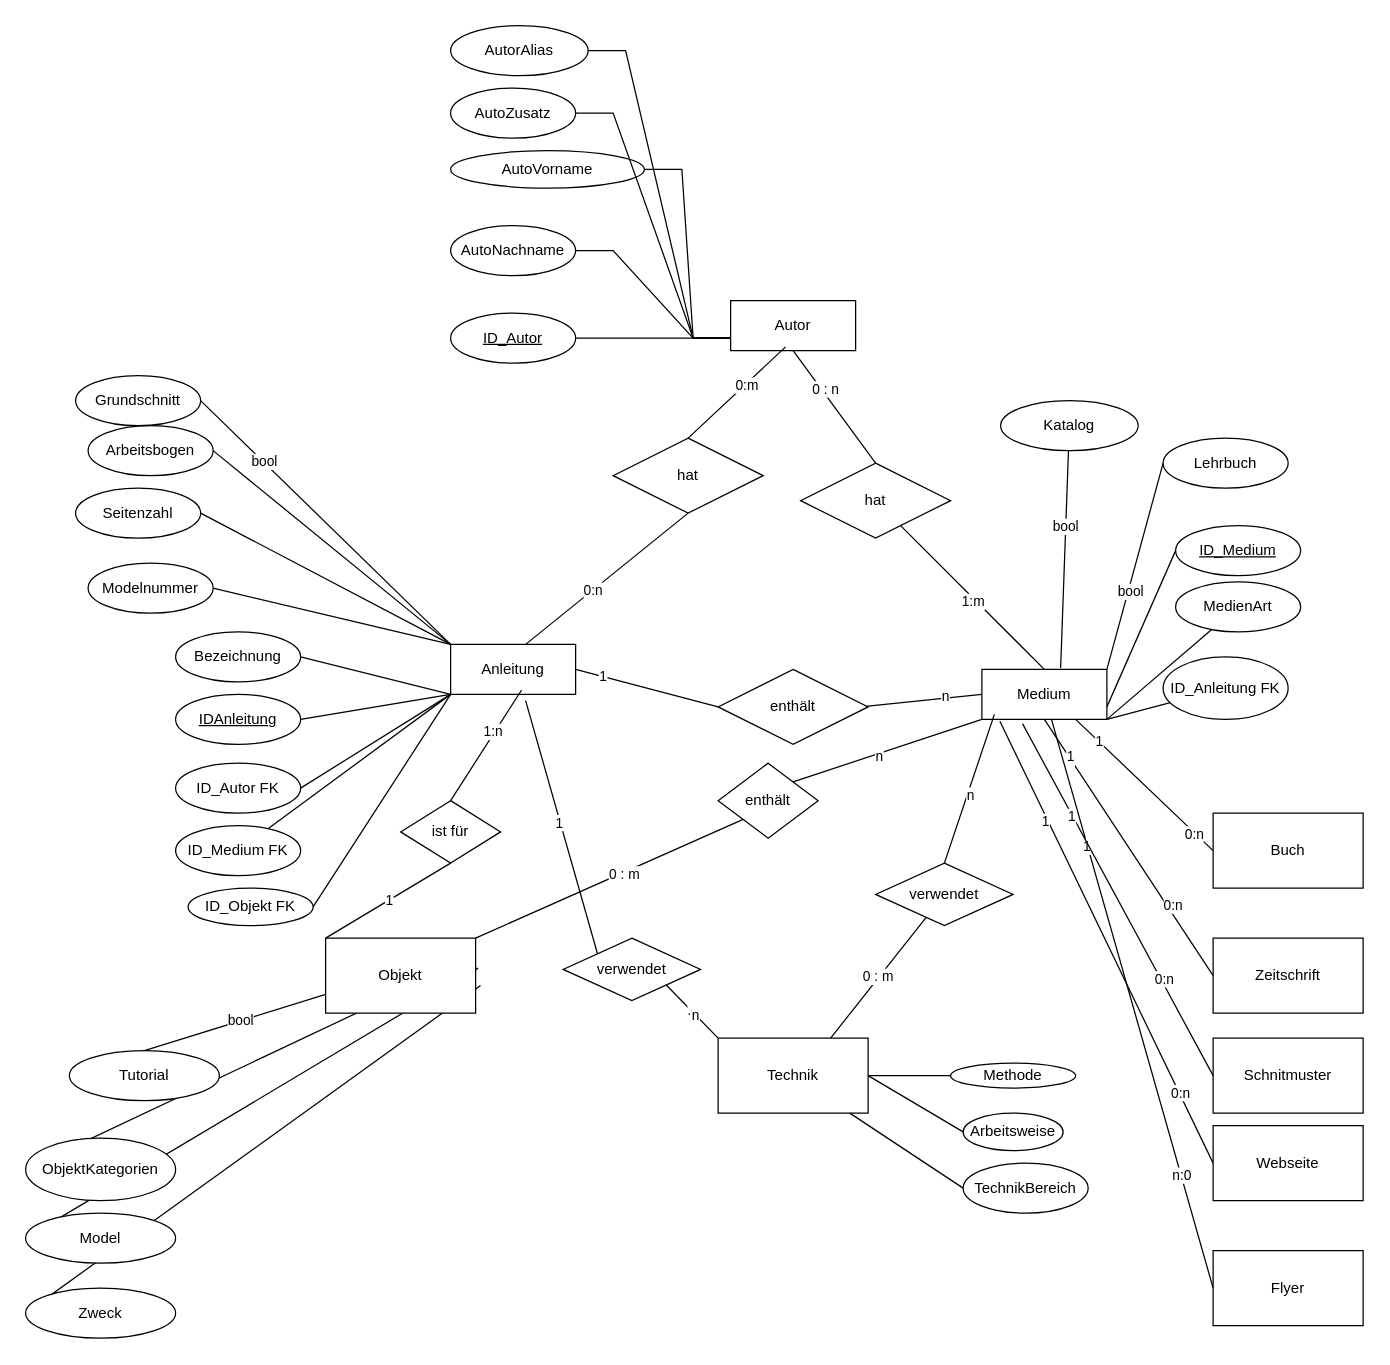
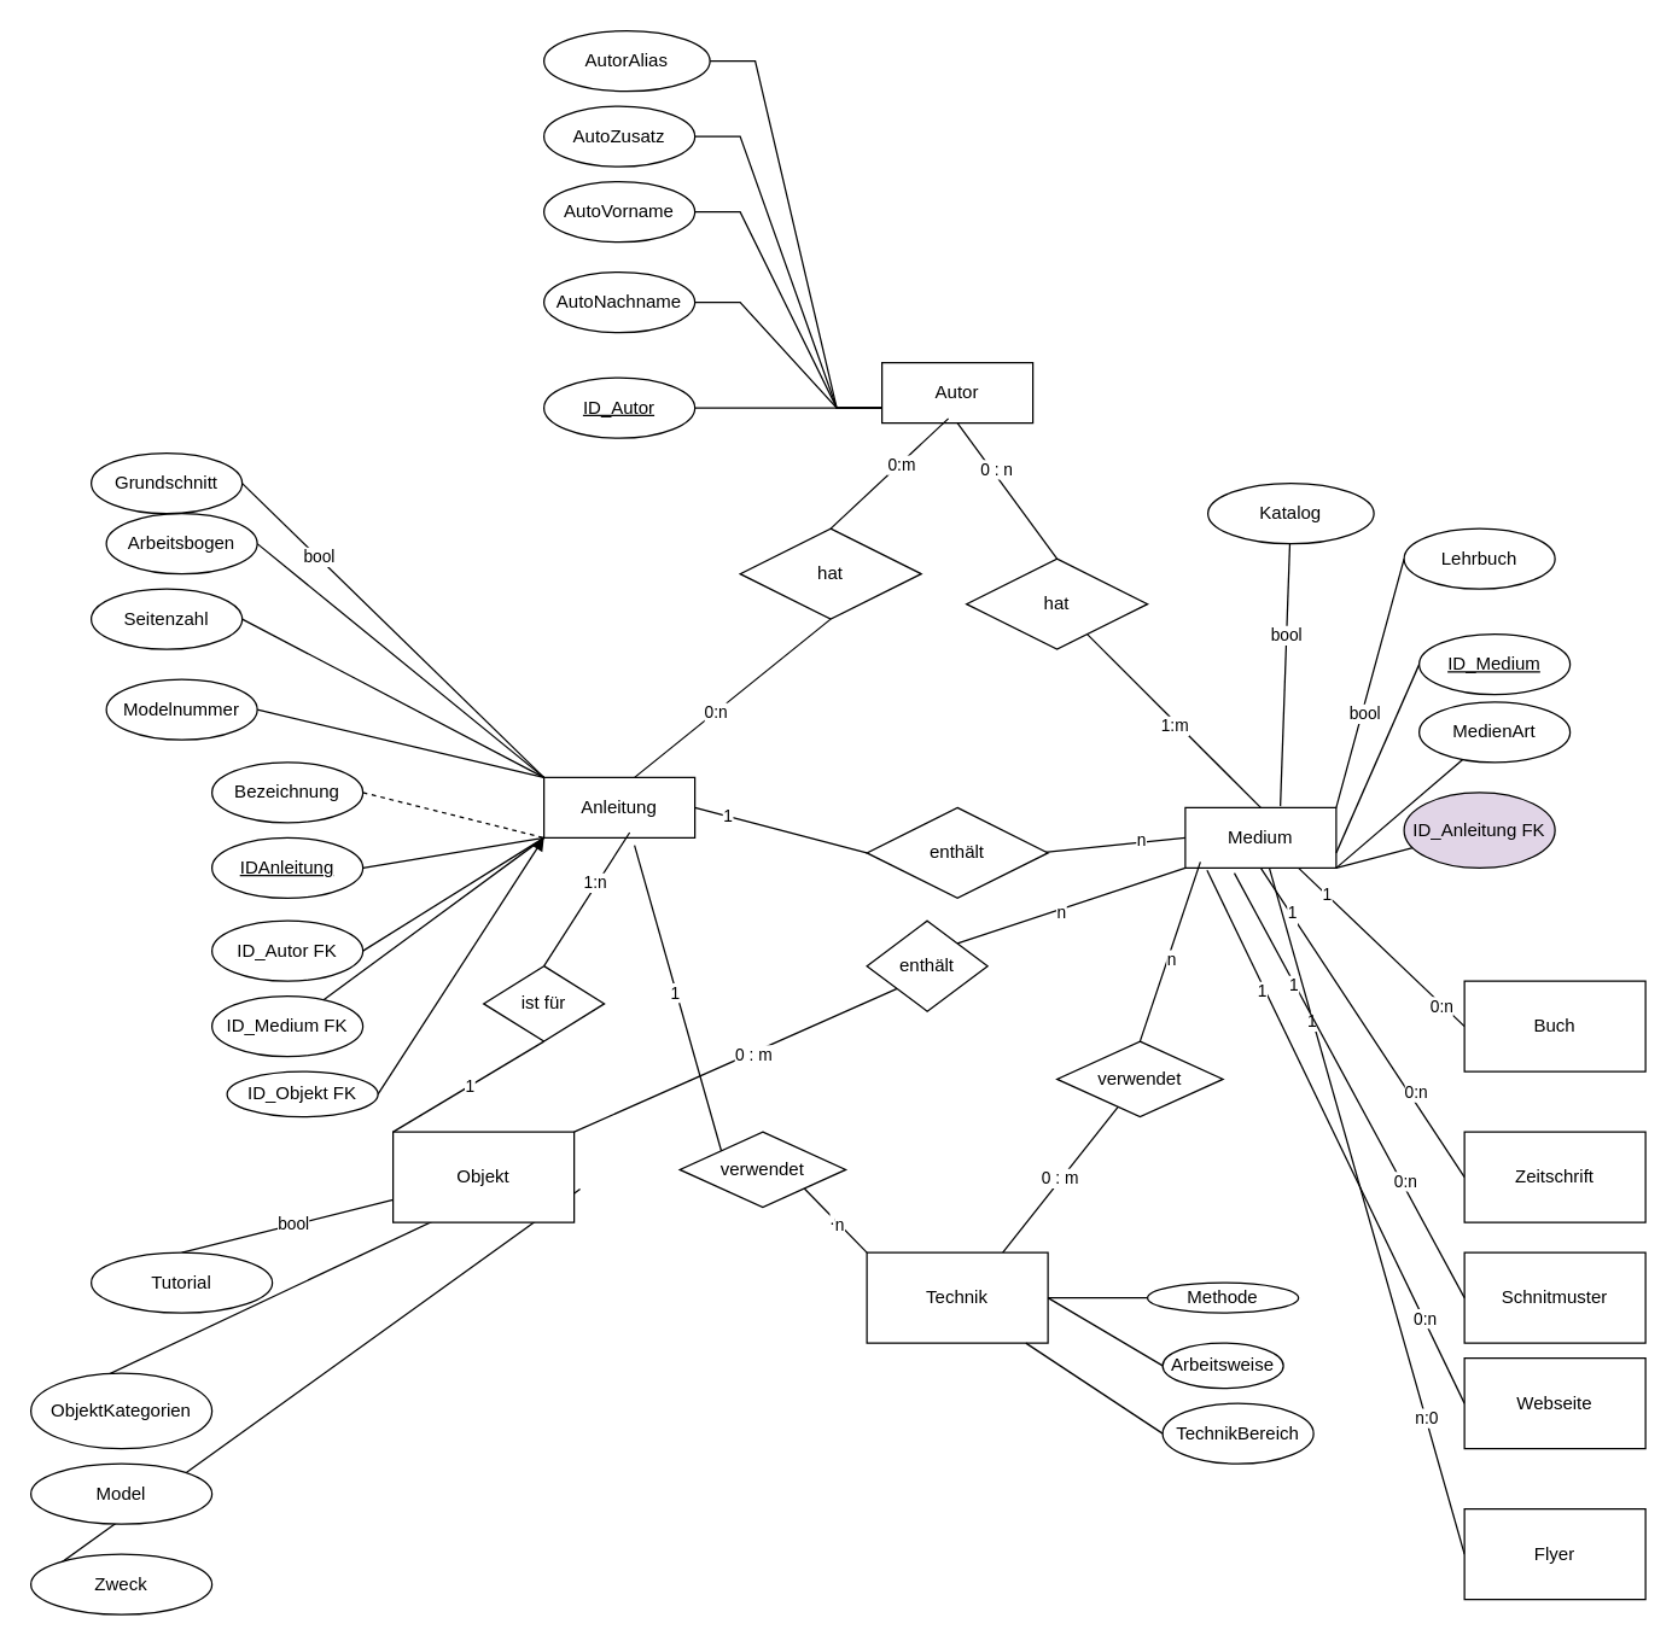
- <mxCell id="42" value="AutoVorname" style="ellipse;whiteSpace=wrap;html=1;align=center;" parent="1" vertex="1"><mxGeometry x="360" y="120" width="155" height="30" as="geometry" /></mxCell>
+ <mxCell id="42" value="AutoVorname" style="ellipse;whiteSpace=wrap;html=1;align=center;" parent="1" vertex="1"><mxGeometry x="360" y="120" width="100" height="40" as="geometry" /></mxCell>
- <mxCell id="27" style="rounded=0;orthogonalLoop=1;jettySize=auto;html=1;exitX=1;exitY=0.5;exitDx=0;exitDy=0;entryX=0;entryY=1;entryDx=0;entryDy=0;endArrow=none;startFill=0;" parent="1" source="28" target="4" edge="1"><mxGeometry relative="1" as="geometry" /></mxCell>
+ <mxCell id="27" style="rounded=0;orthogonalLoop=1;jettySize=auto;html=1;exitX=1;exitY=0.5;exitDx=0;exitDy=0;entryX=0;entryY=1;entryDx=0;entryDy=0;endArrow=none;startFill=0;dashed=1;" parent="1" source="28" target="4" edge="1"><mxGeometry relative="1" as="geometry" /></mxCell>
- <mxCell id="51" value="ID_Anleitung FK" style="ellipse;whiteSpace=wrap;html=1;" parent="1" vertex="1"><mxGeometry x="930" y="525" width="100" height="50" as="geometry" /></mxCell>
+ <mxCell id="51" value="ID_Anleitung FK" style="ellipse;whiteSpace=wrap;html=1;fillColor=#e1d5e7;" parent="1" vertex="1"><mxGeometry x="930" y="525" width="100" height="50" as="geometry" /></mxCell>
- <mxCell id="93" style="rounded=0;orthogonalLoop=1;jettySize=auto;html=1;exitX=1;exitY=0.5;exitDx=0;exitDy=0;entryX=0;entryY=1;entryDx=0;entryDy=0;endArrow=none;startFill=0;" parent="1" source="94" target="4" edge="1"><mxGeometry relative="1" as="geometry" /></mxCell>
+ <mxCell id="93" style="rounded=0;orthogonalLoop=1;jettySize=auto;html=1;exitX=1;exitY=0.5;exitDx=0;exitDy=0;entryX=0;entryY=1;entryDx=0;entryDy=0;endArrow=block;startFill=0;" parent="1" source="94" target="4" edge="1"><mxGeometry relative="1" as="geometry" /></mxCell>
- <mxCell id="85" value="Tutorial" style="ellipse;whiteSpace=wrap;html=1;" parent="1" vertex="1"><mxGeometry x="55" y="840" width="120" height="40" as="geometry" /></mxCell>
+ <mxCell id="85" value="Tutorial" style="ellipse;whiteSpace=wrap;html=1;" parent="1" vertex="1"><mxGeometry x="60" y="830" width="120" height="40" as="geometry" /></mxCell>
- <mxCell id="79" style="rounded=0;orthogonalLoop=1;jettySize=auto;html=1;exitX=0;exitY=0.5;exitDx=0;exitDy=0;entryX=1.017;entryY=0.4;entryDx=0;entryDy=0;entryPerimeter=0;endArrow=none;startFill=0;" parent="1" source="107" target="109" edge="1"><mxGeometry relative="1" as="geometry" /></mxCell>
